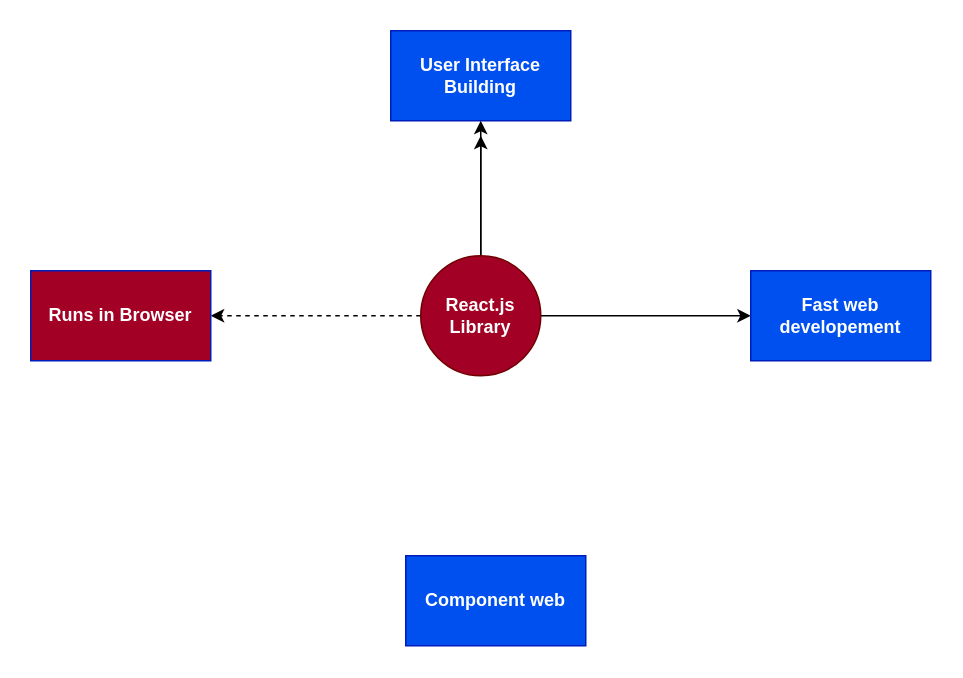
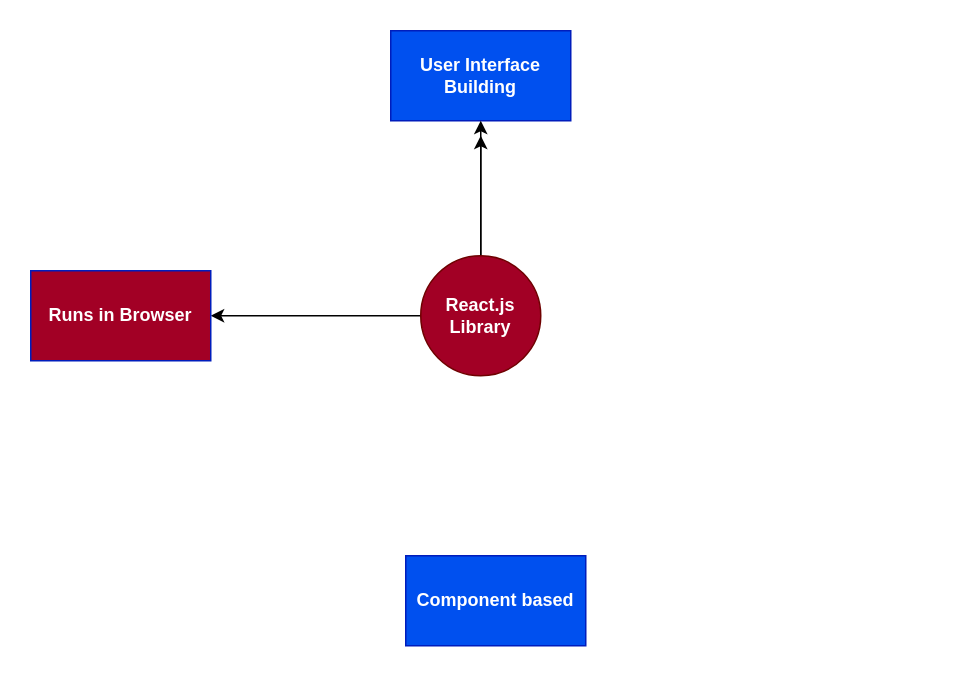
- <mxCell id="5" style="edgeStyle=orthogonalEdgeStyle;rounded=0;orthogonalLoop=1;jettySize=auto;html=1;entryX=1;entryY=0.5;entryDx=0;entryDy=0;dashed=1;" parent="1" source="7" target="10" edge="1"><mxGeometry relative="1" as="geometry" /></mxCell>
+ <mxCell id="5" style="edgeStyle=orthogonalEdgeStyle;rounded=0;orthogonalLoop=1;jettySize=auto;html=1;entryX=1;entryY=0.5;entryDx=0;entryDy=0;" parent="1" source="7" target="10" edge="1"><mxGeometry relative="1" as="geometry" /></mxCell>
- <mxCell id="6" style="edgeStyle=orthogonalEdgeStyle;rounded=0;orthogonalLoop=1;jettySize=auto;html=1;entryX=0;entryY=0.5;entryDx=0;entryDy=0;" parent="1" source="7" target="8" edge="1"><mxGeometry relative="1" as="geometry" /></mxCell>
- <mxCell id="8" value="&lt;b&gt;Fast web developement&lt;/b&gt;" style="rounded=0;whiteSpace=wrap;html=1;fillColor=#0050ef;strokeColor=#001DBC;fontColor=#ffffff;" parent="1" vertex="1"><mxGeometry x="500" y="180" width="120" height="60" as="geometry" /></mxCell>
- <mxCell id="9" value="&lt;b&gt;Component web&lt;/b&gt;" style="rounded=0;whiteSpace=wrap;html=1;fillColor=#0050ef;strokeColor=#001DBC;fontColor=#ffffff;" parent="1" vertex="1"><mxGeometry x="270" y="370" width="120" height="60" as="geometry" /></mxCell>
+ <mxCell id="9" value="&lt;b&gt;Component based&lt;/b&gt;" style="rounded=0;whiteSpace=wrap;html=1;fillColor=#0050ef;strokeColor=#001DBC;fontColor=#ffffff;" parent="1" vertex="1"><mxGeometry x="270" y="370" width="120" height="60" as="geometry" /></mxCell>
